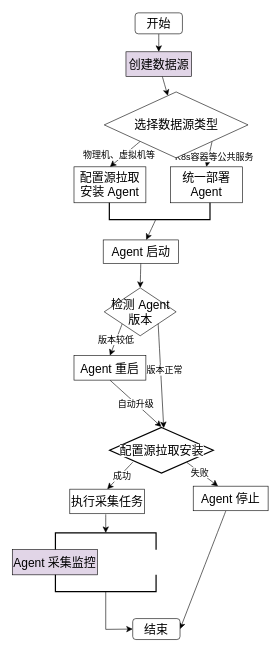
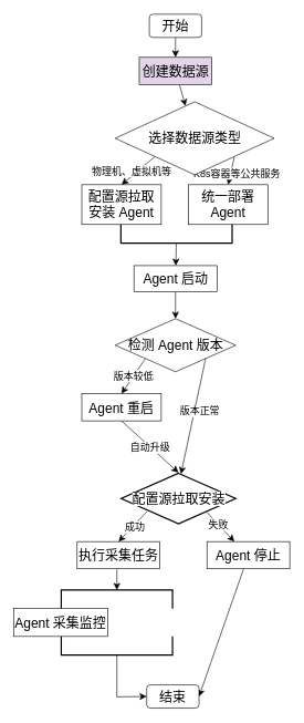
- <mxCell id="14" value="&lt;font style=&quot;font-size: 20px;&quot;&gt;Agent 启动&lt;/font&gt;" style="rounded=0;whiteSpace=wrap;html=1;" parent="1" vertex="1"><mxGeometry x="171.75" y="399" width="125.5" height="39" as="geometry" /></mxCell>
+ <mxCell id="14" value="&lt;font style=&quot;font-size: 20px;&quot;&gt;Agent 启动&lt;/font&gt;" style="rounded=0;whiteSpace=wrap;html=1;" parent="1" vertex="1"><mxGeometry x="201.75" y="399" width="125.5" height="39" as="geometry" /></mxCell>
- <mxCell id="18" value="&lt;span style=&quot;font-size: 20px;&quot;&gt;检测 Agent 版本&lt;/span&gt;" style="rhombus;whiteSpace=wrap;html=1;" parent="1" vertex="1"><mxGeometry x="173.5" y="479" width="120" height="80" as="geometry" /></mxCell>
+ <mxCell id="18" value="&lt;span style=&quot;font-size: 20px;&quot;&gt;检测 Agent 版本&lt;/span&gt;" style="rhombus;whiteSpace=wrap;html=1;" parent="1" vertex="1"><mxGeometry x="173.5" y="479" width="182" height="80" as="geometry" /></mxCell>
- <mxCell id="36" value="&lt;span style=&quot;font-size: 20px;&quot;&gt;Agent 停止&lt;/span&gt;" style="whiteSpace=wrap;html=1;" vertex="1" parent="1"><mxGeometry x="322" y="810" width="125" height="41" as="geometry" /></mxCell>
+ <mxCell id="36" value="&lt;span style=&quot;font-size: 20px;&quot;&gt;Agent 停止&lt;/span&gt;" style="whiteSpace=wrap;html=1;" vertex="1" parent="1"><mxGeometry x="312" y="815" width="125" height="41" as="geometry" /></mxCell>
- <mxCell id="34" value="&lt;span style=&quot;font-size: 20px;&quot;&gt;Agent 采集监控&lt;/span&gt;" style="whiteSpace=wrap;html=1;fillColor=#e1d5e7;" vertex="1" parent="1"><mxGeometry x="20" y="916" width="142" height="42" as="geometry" /></mxCell>
+ <mxCell id="34" value="&lt;span style=&quot;font-size: 20px;&quot;&gt;Agent 采集监控&lt;/span&gt;" style="whiteSpace=wrap;html=1;" vertex="1" parent="1"><mxGeometry x="20" y="916" width="142" height="42" as="geometry" /></mxCell>
